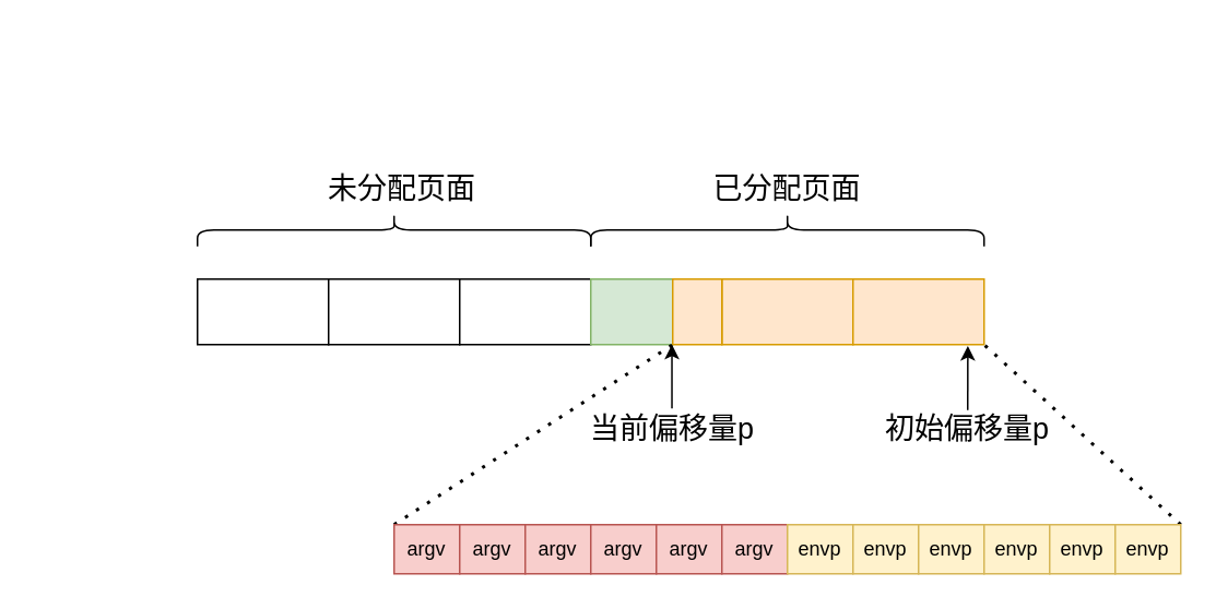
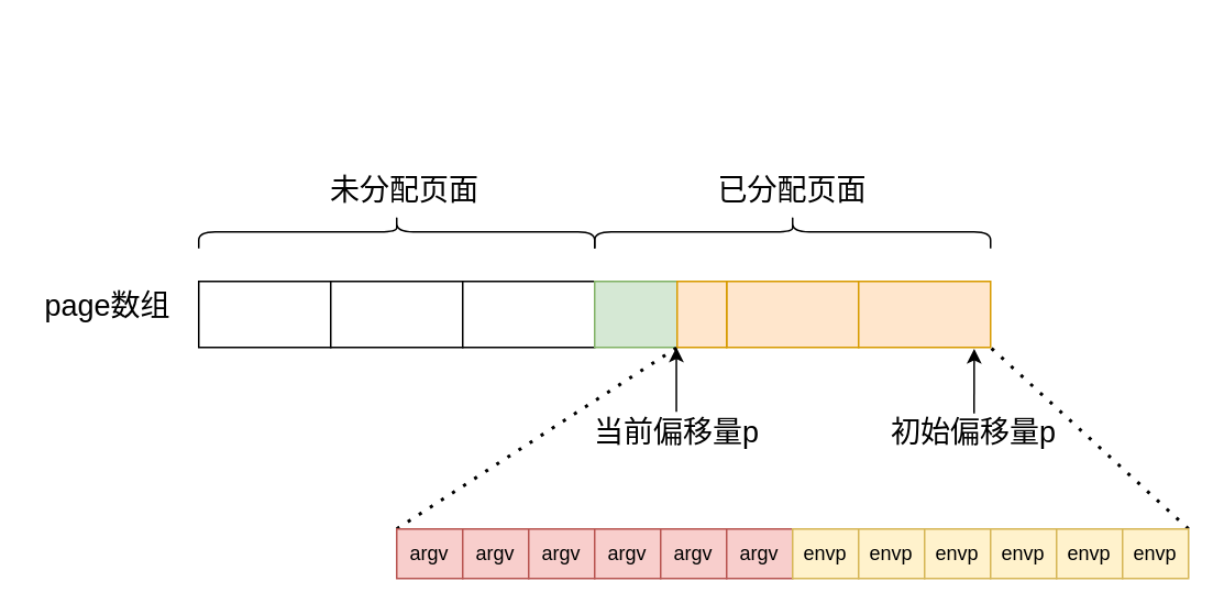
+ <mxCell id="8" value="&lt;font style=&quot;font-size: 18px;&quot;&gt;page数组&lt;/font&gt;" style="text;strokeColor=none;align=center;fillColor=none;html=1;verticalAlign=middle;whiteSpace=wrap;rounded=0;" vertex="1" parent="1"><mxGeometry x="20" y="170" width="90" height="30" as="geometry" /></mxCell>
